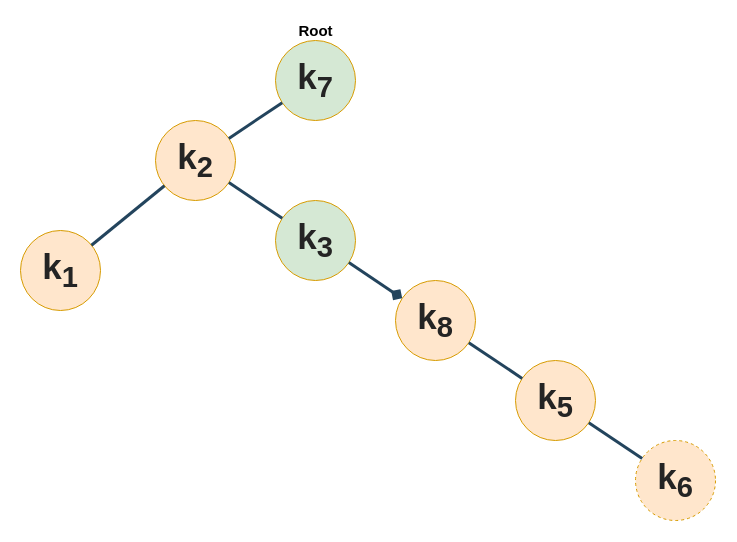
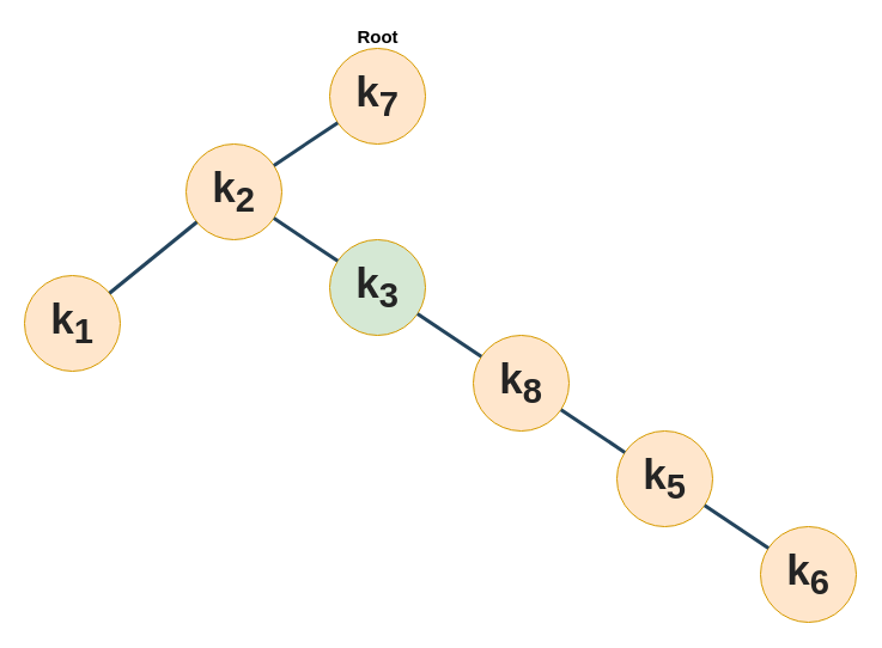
- <mxCell id="5" value="&lt;b&gt;&lt;font style=&quot;font-size: 35px&quot;&gt;k&lt;sub&gt;7&lt;/sub&gt;&lt;/font&gt;&lt;/b&gt;" style="ellipse;whiteSpace=wrap;html=1;aspect=fixed;fillColor=#d5e8d4;strokeColor=#d79b00;fontColor=#242424;" parent="1" vertex="1"><mxGeometry x="275" y="40" width="80" height="80" as="geometry" /></mxCell>
+ <mxCell id="5" value="&lt;b&gt;&lt;font style=&quot;font-size: 35px&quot;&gt;k&lt;sub&gt;7&lt;/sub&gt;&lt;/font&gt;&lt;/b&gt;" style="ellipse;whiteSpace=wrap;html=1;aspect=fixed;fillColor=#ffe6cc;strokeColor=#d79b00;fontColor=#242424;" parent="1" vertex="1"><mxGeometry x="275" y="40" width="80" height="80" as="geometry" /></mxCell>
- <mxCell id="13" value="" style="endArrow=diamond;html=1;strokeWidth=3;fillColor=#bac8d3;strokeColor=#23445d;" edge="1" parent="1" source="2" target="6"><mxGeometry width="50" height="50" relative="1" as="geometry"><mxPoint x="143.284" y="331.716" as="sourcePoint" /><mxPoint x="206.716" y="268.284" as="targetPoint" /></mxGeometry></mxCell>
+ <mxCell id="13" value="" style="endArrow=none;html=1;strokeWidth=3;fillColor=#bac8d3;strokeColor=#23445d;" edge="1" parent="1" source="2" target="6"><mxGeometry width="50" height="50" relative="1" as="geometry"><mxPoint x="143.284" y="331.716" as="sourcePoint" /><mxPoint x="206.716" y="268.284" as="targetPoint" /></mxGeometry></mxCell>
- <mxCell id="8" value="&lt;b&gt;&lt;font style=&quot;font-size: 35px&quot;&gt;k&lt;sub&gt;6&lt;/sub&gt;&lt;/font&gt;&lt;/b&gt;" style="ellipse;whiteSpace=wrap;html=1;aspect=fixed;fillColor=#ffe6cc;strokeColor=#d79b00;fontColor=#242424;dashed=1;" parent="1" vertex="1"><mxGeometry x="635" y="440" width="80" height="80" as="geometry" /></mxCell>
+ <mxCell id="8" value="&lt;b&gt;&lt;font style=&quot;font-size: 35px&quot;&gt;k&lt;sub&gt;6&lt;/sub&gt;&lt;/font&gt;&lt;/b&gt;" style="ellipse;whiteSpace=wrap;html=1;aspect=fixed;fillColor=#ffe6cc;strokeColor=#d79b00;fontColor=#242424;" parent="1" vertex="1"><mxGeometry x="635" y="440" width="80" height="80" as="geometry" /></mxCell>
